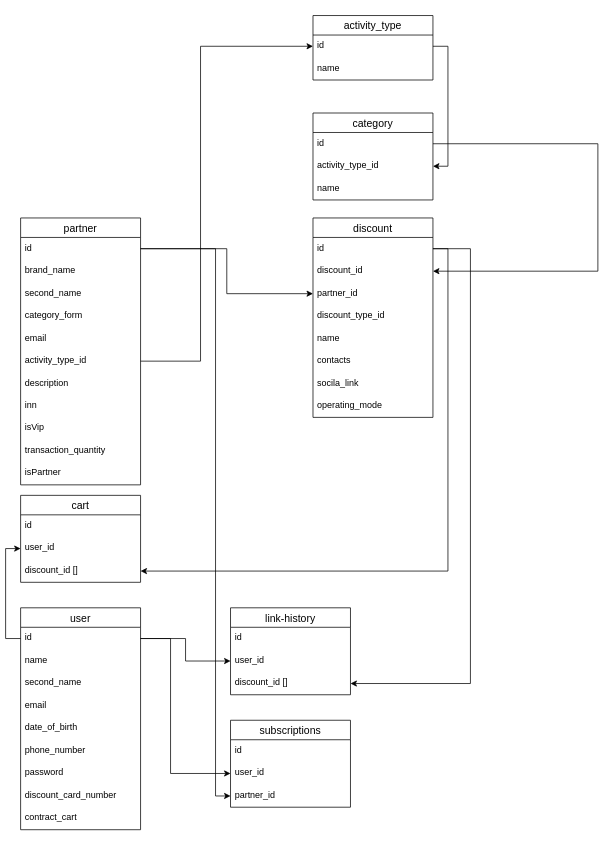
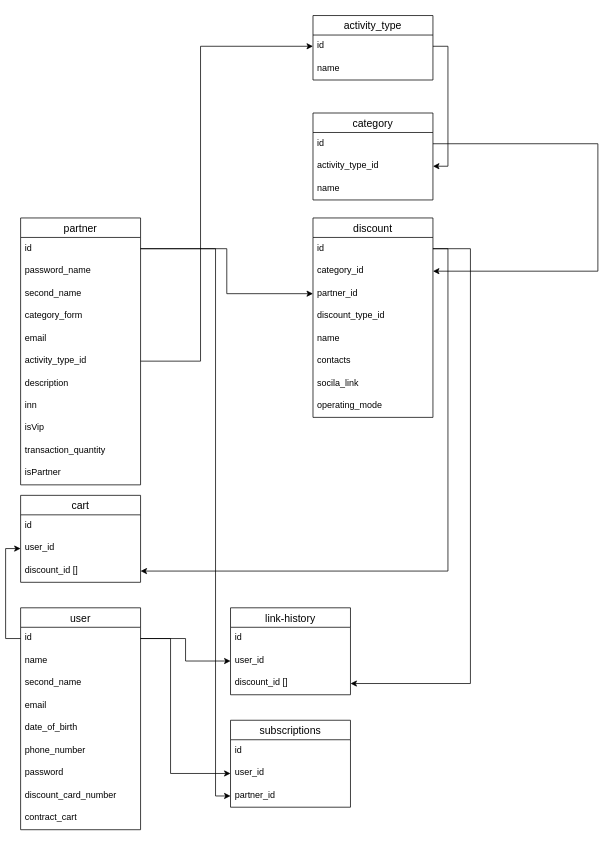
- <mxCell id="14" value="brand_name" style="text;strokeColor=none;fillColor=none;spacingLeft=4;spacingRight=4;overflow=hidden;rotatable=0;points=[[0,0.5],[1,0.5]];portConstraint=eastwest;fontSize=12;" vertex="1" parent="12"><mxGeometry y="56" width="160" height="30" as="geometry" /></mxCell>
+ <mxCell id="14" value="password_name" style="text;strokeColor=none;fillColor=none;spacingLeft=4;spacingRight=4;overflow=hidden;rotatable=0;points=[[0,0.5],[1,0.5]];portConstraint=eastwest;fontSize=12;" vertex="1" parent="12"><mxGeometry y="56" width="160" height="30" as="geometry" /></mxCell>
- <mxCell id="34" value="discount_id" style="text;strokeColor=none;fillColor=none;spacingLeft=4;spacingRight=4;overflow=hidden;rotatable=0;points=[[0,0.5],[1,0.5]];portConstraint=eastwest;fontSize=12;" vertex="1" parent="32"><mxGeometry y="56" width="160" height="30" as="geometry" /></mxCell>
+ <mxCell id="34" value="category_id" style="text;strokeColor=none;fillColor=none;spacingLeft=4;spacingRight=4;overflow=hidden;rotatable=0;points=[[0,0.5],[1,0.5]];portConstraint=eastwest;fontSize=12;" vertex="1" parent="32"><mxGeometry y="56" width="160" height="30" as="geometry" /></mxCell>
